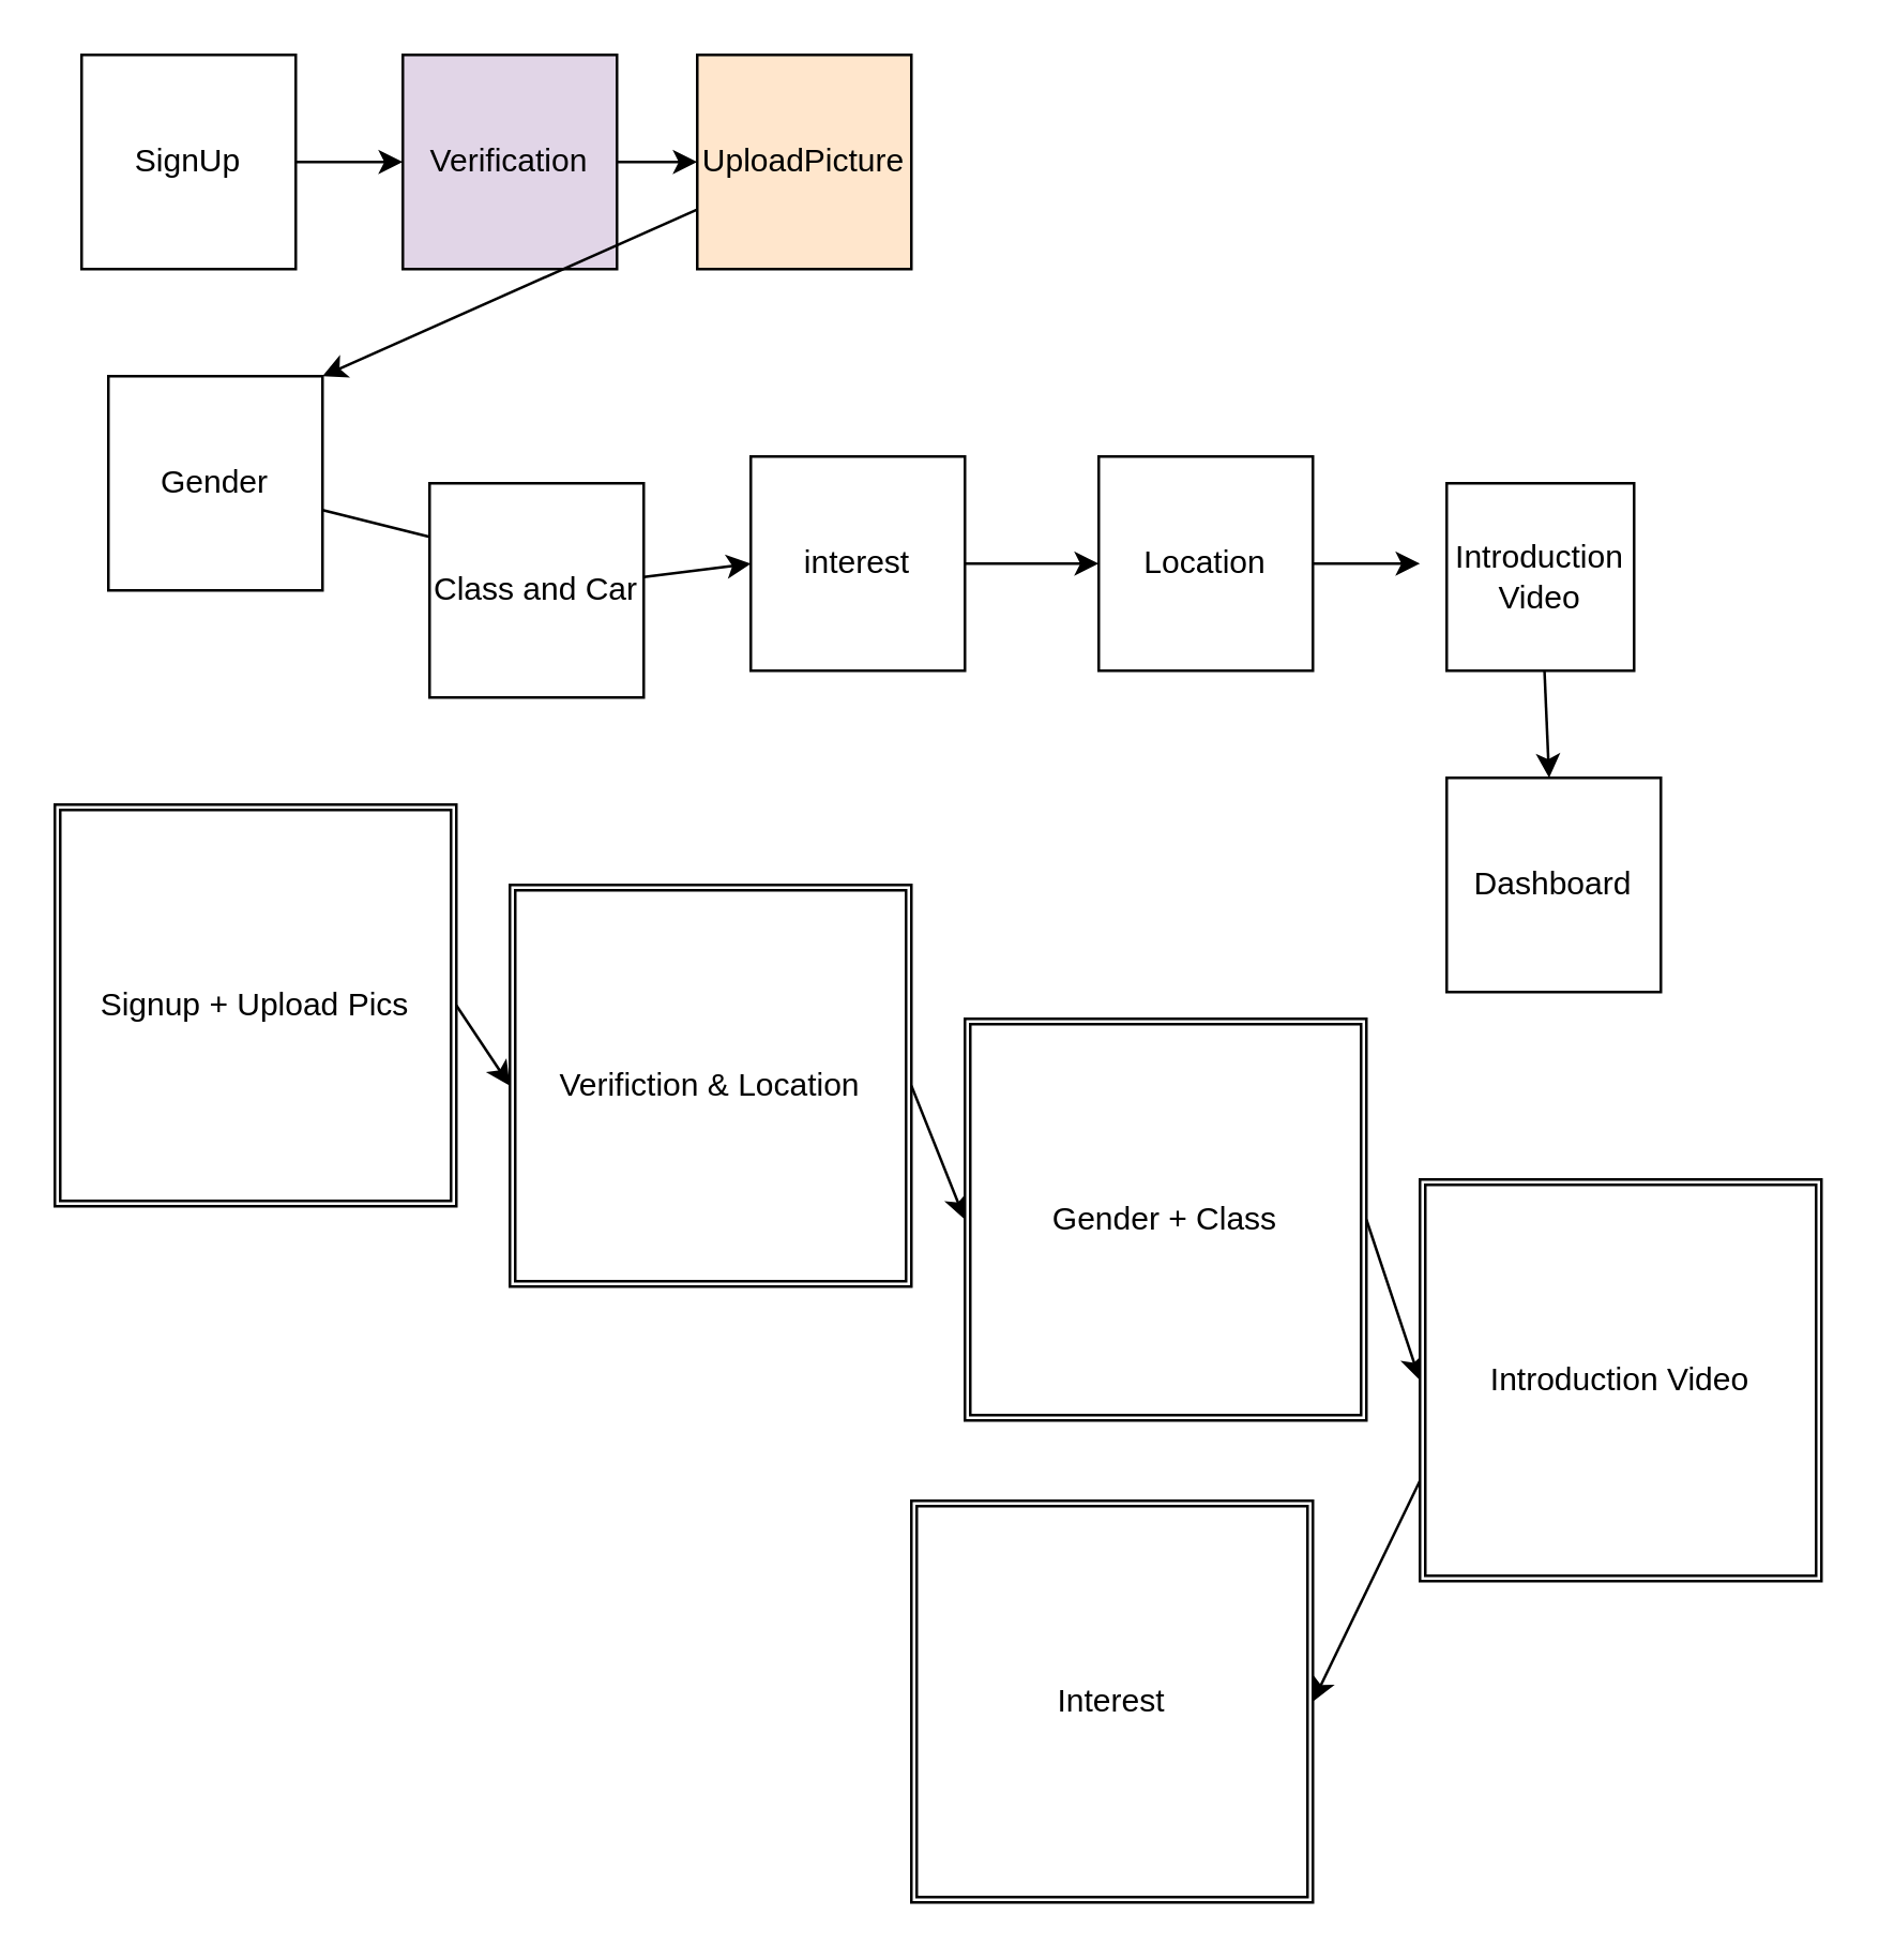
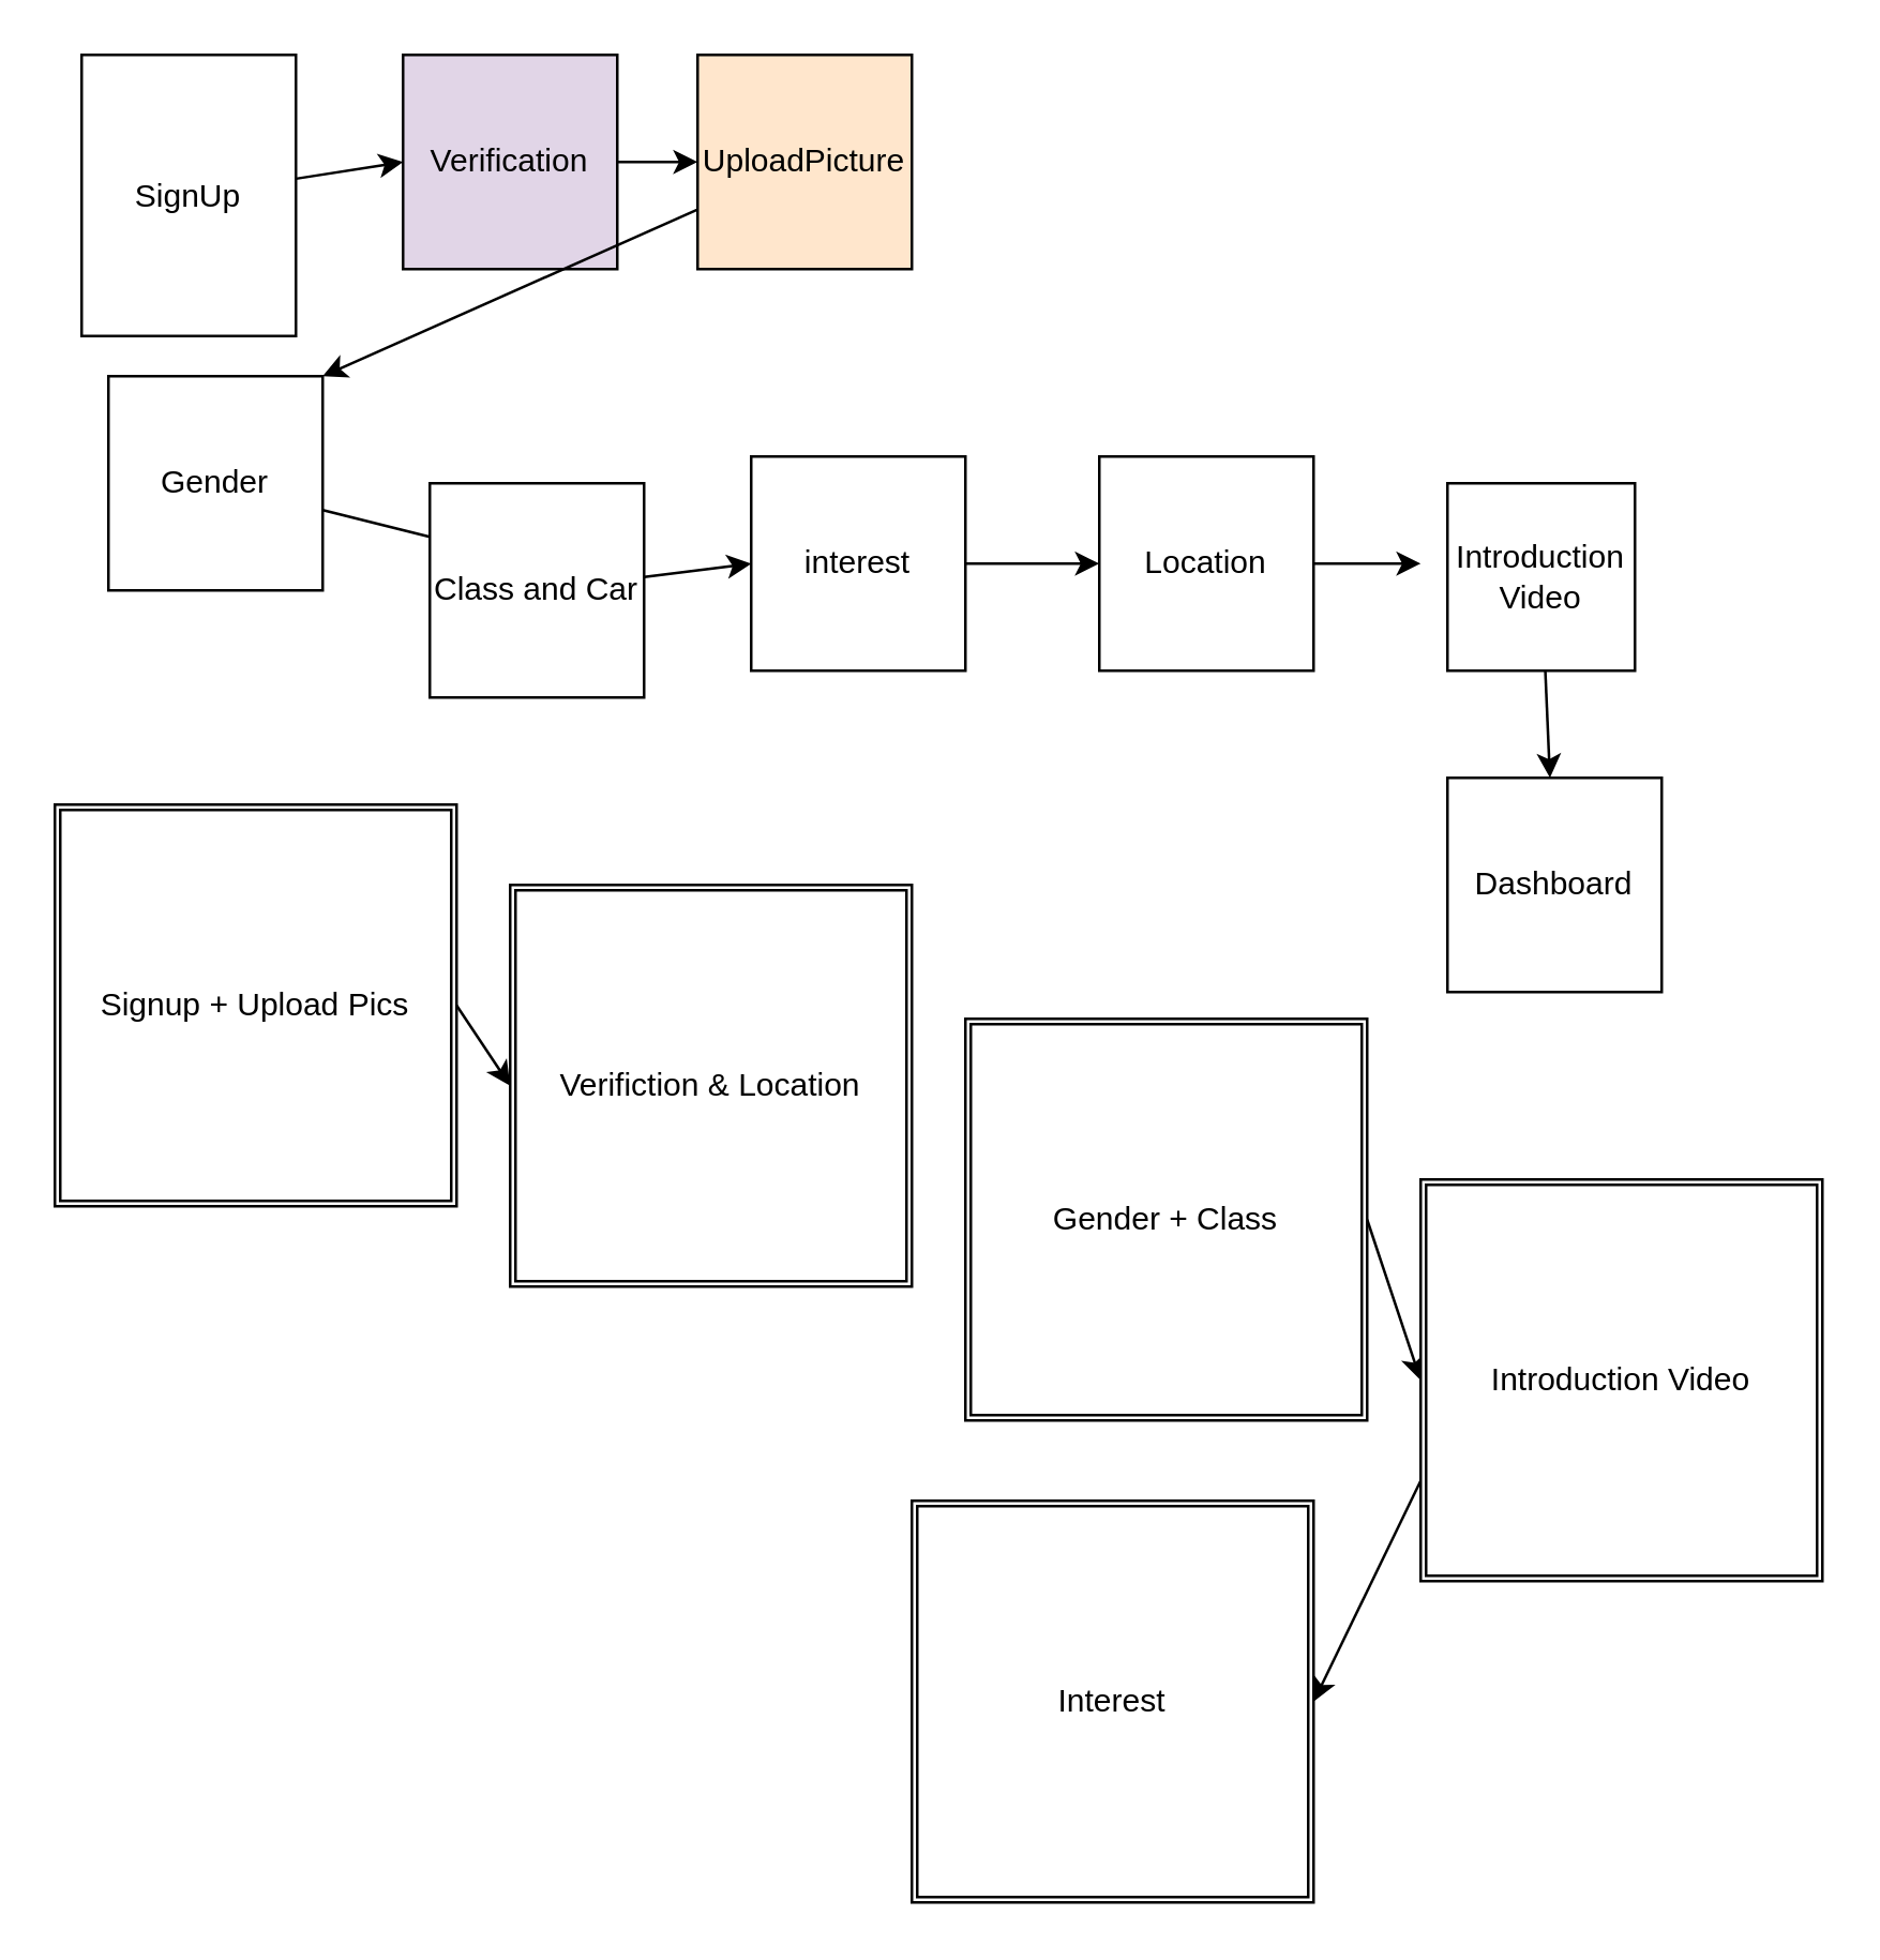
- <mxCell id="3" value="SignUp" style="whiteSpace=wrap;html=1;aspect=fixed;" parent="1" vertex="1"><mxGeometry x="30" y="20" width="80" height="80" as="geometry" /></mxCell>
+ <mxCell id="3" value="SignUp" style="whiteSpace=wrap;html=1;aspect=fixed;" parent="1" vertex="1"><mxGeometry x="30" y="20" width="80" height="105" as="geometry" /></mxCell>
- <mxCell id="21" style="edgeStyle=none;html=1;exitX=1;exitY=0.5;exitDx=0;exitDy=0;entryX=0;entryY=0.5;entryDx=0;entryDy=0;" edge="1" parent="1" source="22" target="24"><mxGeometry relative="1" as="geometry" /></mxCell>
